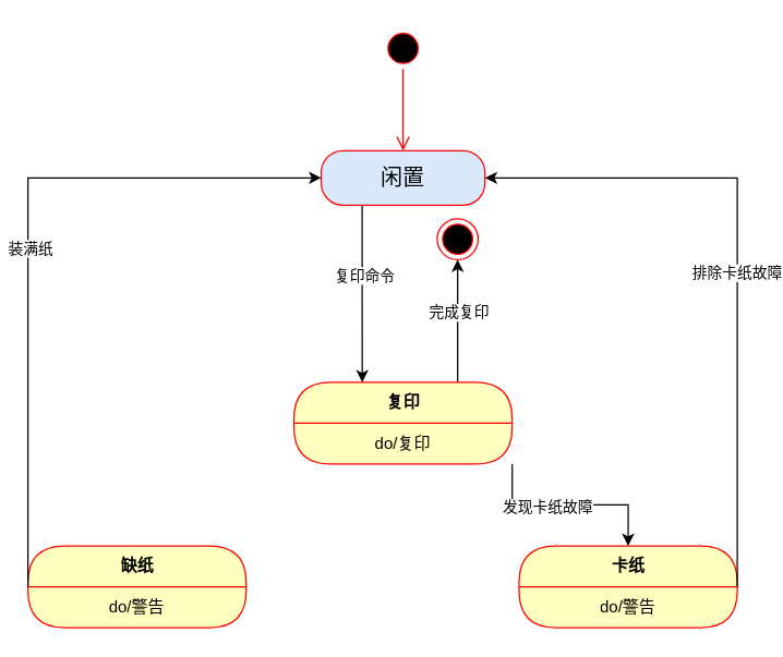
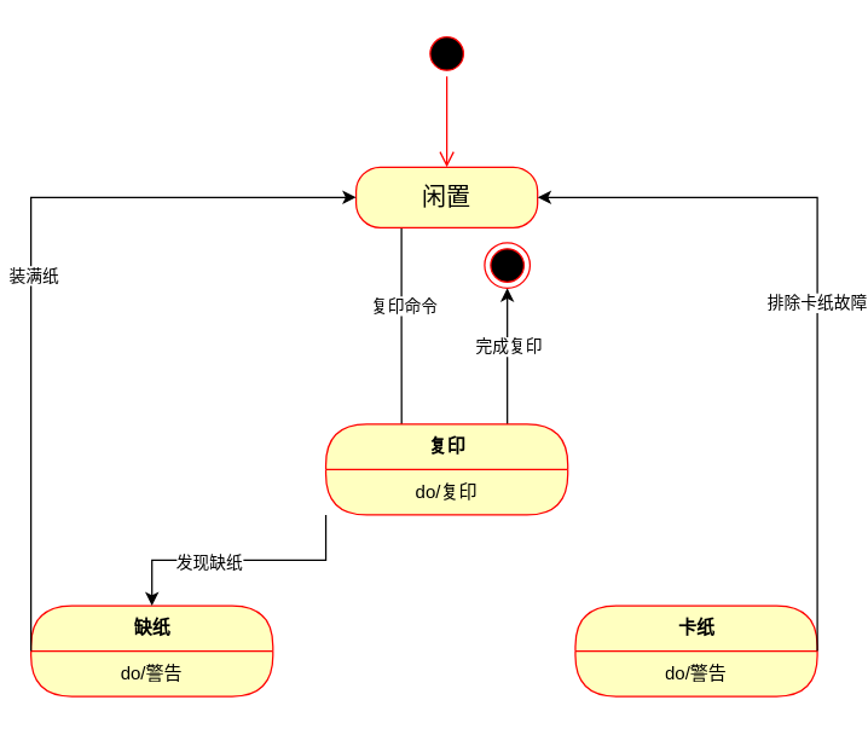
- <mxCell id="6" value="&lt;font style=&quot;font-size: 16px&quot;&gt;闲置&lt;/font&gt;" style="rounded=1;whiteSpace=wrap;html=1;arcSize=40;fontColor=#000000;fillColor=#dae8fc;strokeColor=#ff0000;startSize=40;" vertex="1" parent="1"><mxGeometry x="235" y="110" width="120" height="40" as="geometry" /></mxCell>
+ <mxCell id="6" value="&lt;font style=&quot;font-size: 16px&quot;&gt;闲置&lt;/font&gt;" style="rounded=1;whiteSpace=wrap;html=1;arcSize=40;fontColor=#000000;fillColor=#ffffc0;strokeColor=#ff0000;startSize=40;" vertex="1" parent="1"><mxGeometry x="235" y="110" width="120" height="40" as="geometry" /></mxCell>
- <mxCell id="4" style="edgeStyle=orthogonalEdgeStyle;rounded=0;orthogonalLoop=1;jettySize=auto;html=1;exitX=0.25;exitY=1;exitDx=0;exitDy=0;entryX=0.313;entryY=0;entryDx=0;entryDy=0;entryPerimeter=0;startSize=40;" edge="1" parent="1" source="6" target="9"><mxGeometry relative="1" as="geometry" /></mxCell>
+ <mxCell id="4" style="edgeStyle=orthogonalEdgeStyle;rounded=0;orthogonalLoop=1;jettySize=auto;html=1;exitX=0.25;exitY=1;exitDx=0;exitDy=0;entryX=0.313;entryY=0;entryDx=0;entryDy=0;entryPerimeter=0;startSize=40;endArrow=none;" edge="1" parent="1" source="6" target="9"><mxGeometry relative="1" as="geometry" /></mxCell>
+ <mxCell id="16" style="edgeStyle=orthogonalEdgeStyle;rounded=0;orthogonalLoop=1;jettySize=auto;html=1;exitX=0;exitY=1;exitDx=0;exitDy=0;entryX=0.5;entryY=0;entryDx=0;entryDy=0;startSize=40;" edge="1" parent="1" source="10" target="12"><mxGeometry relative="1" as="geometry" /></mxCell>
+ <mxCell id="17" value="发现缺纸" style="edgeLabel;html=1;align=center;verticalAlign=middle;resizable=0;points=[];" vertex="1" connectable="0" parent="16"><mxGeometry x="0.235" y="1" relative="1" as="geometry"><mxPoint as="offset" /></mxGeometry></mxCell>
- <mxCell id="18" style="edgeStyle=orthogonalEdgeStyle;rounded=0;orthogonalLoop=1;jettySize=auto;html=1;exitX=1;exitY=1;exitDx=0;exitDy=0;entryX=0.5;entryY=0;entryDx=0;entryDy=0;startSize=40;" edge="1" parent="1" source="10" target="14"><mxGeometry relative="1" as="geometry" /></mxCell>
- <mxCell id="19" value="发现卡纸故障" style="edgeLabel;html=1;align=center;verticalAlign=middle;resizable=0;points=[];" vertex="1" connectable="0" parent="18"><mxGeometry x="-0.243" y="-1" relative="1" as="geometry"><mxPoint as="offset" /></mxGeometry></mxCell>
